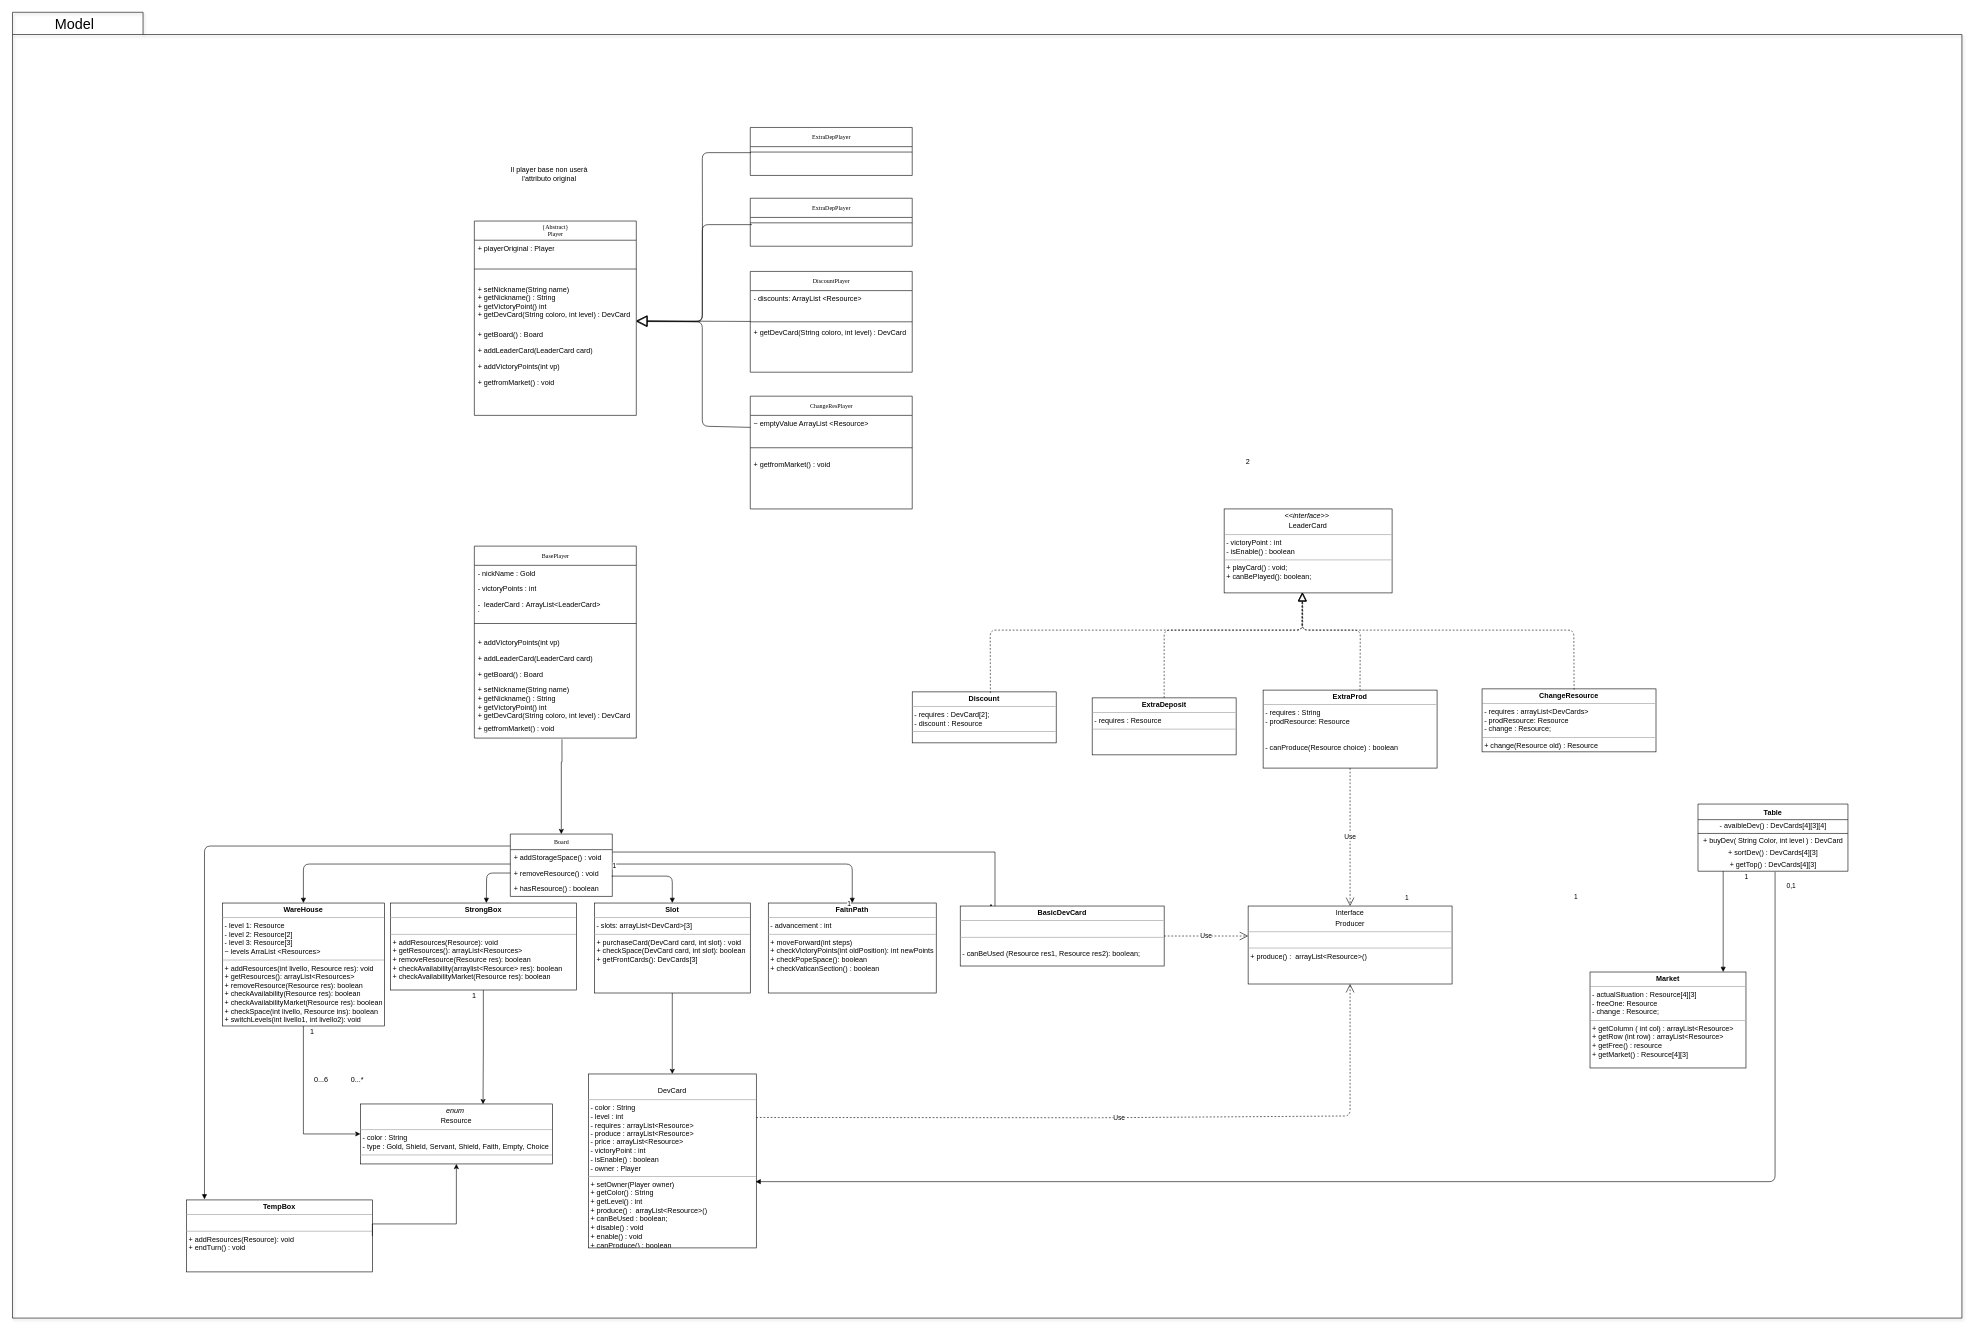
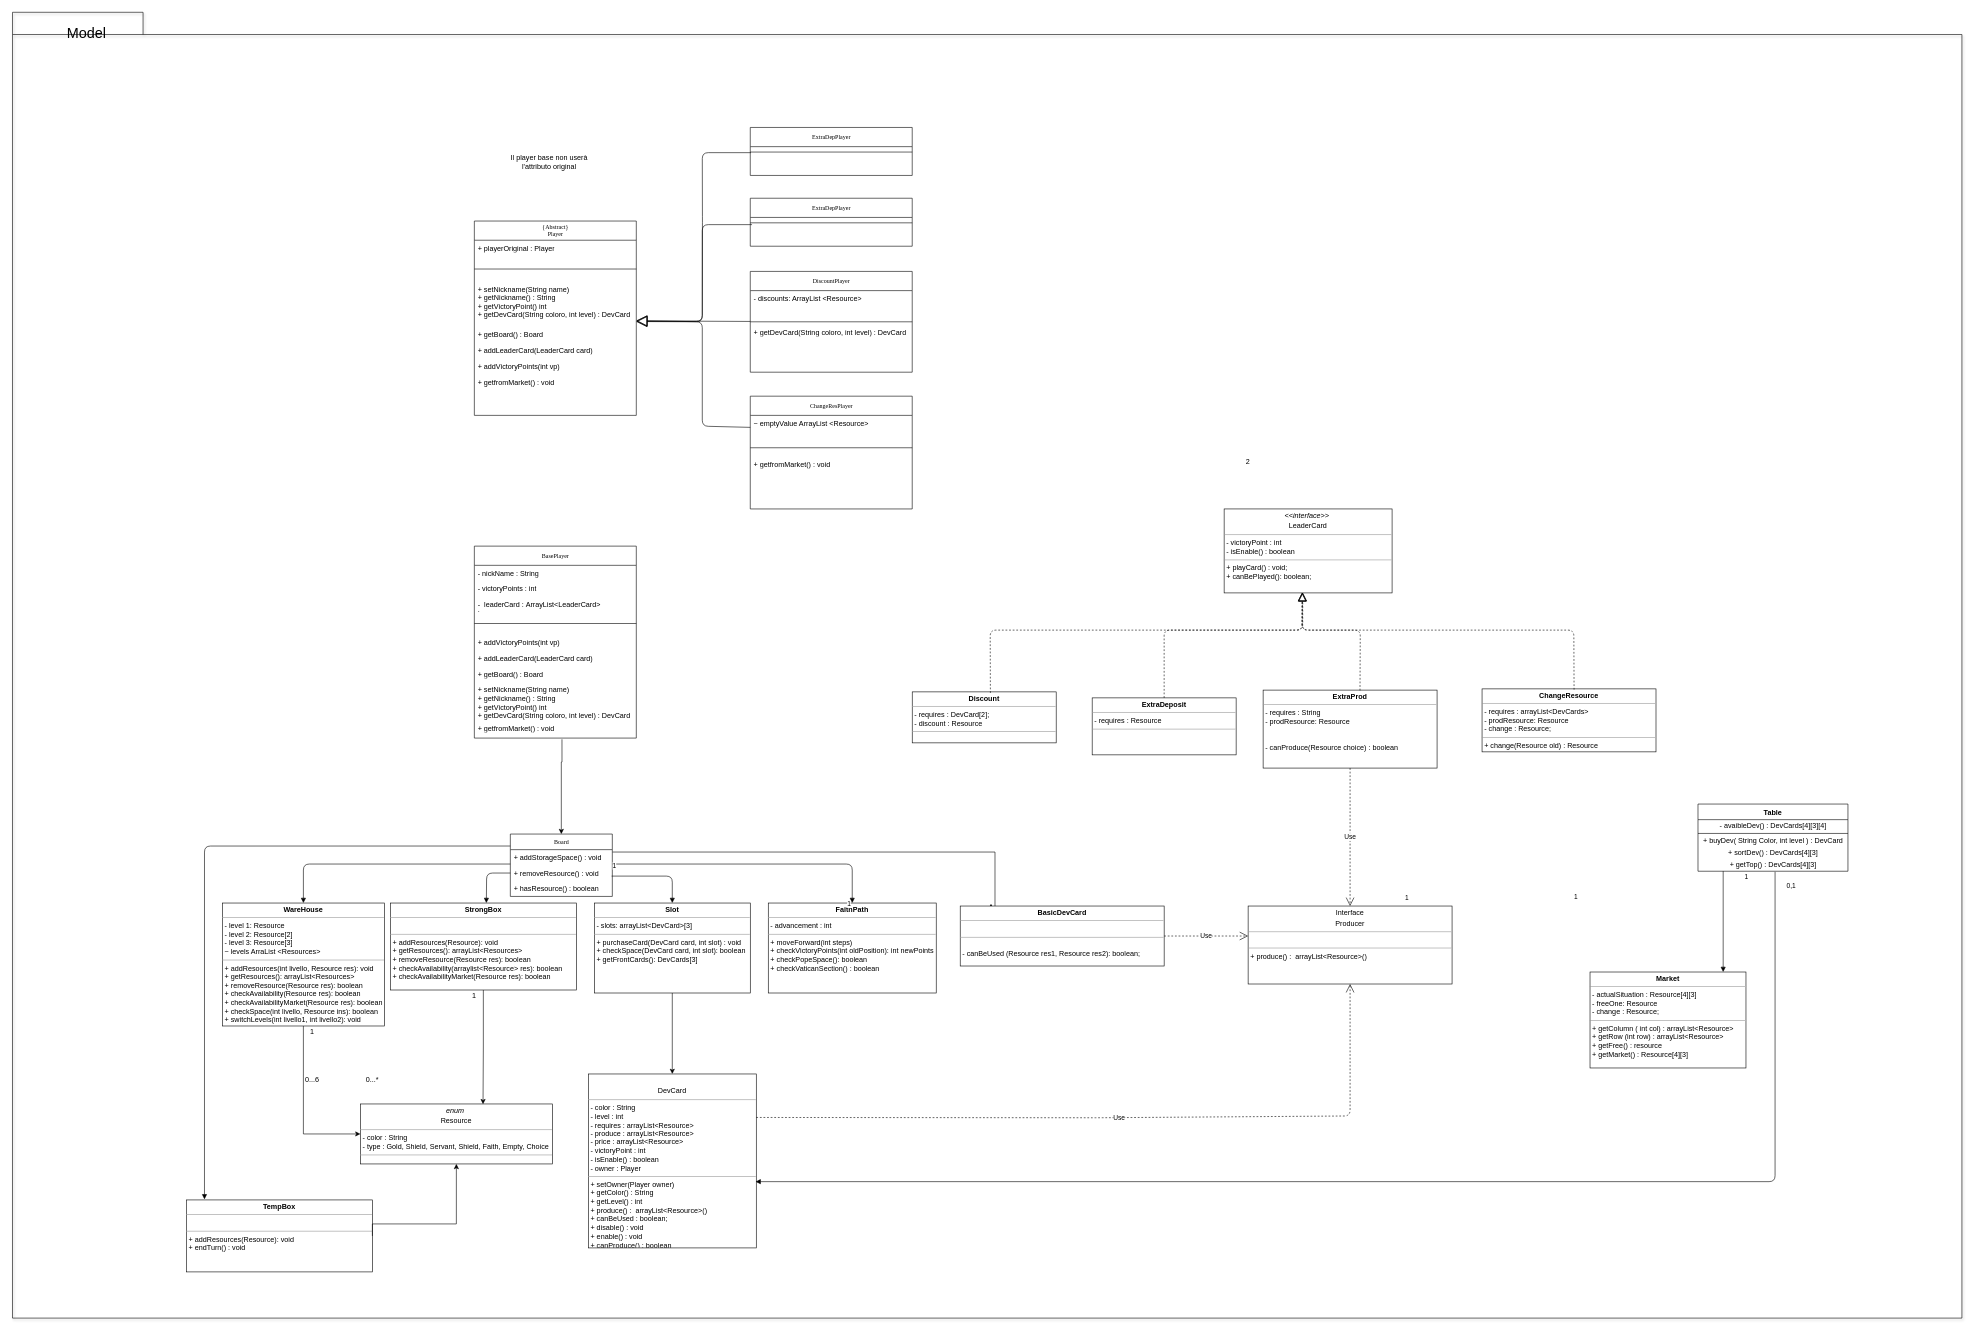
- <mxCell id="62" value="&lt;font style=&quot;font-size: 24px&quot;&gt;Model&lt;/font&gt;" style="text;html=1;strokeColor=none;fillColor=none;align=left;verticalAlign=top;spacingLeft=4;spacingRight=4;whiteSpace=wrap;overflow=hidden;rotatable=0;points=[[0,0.5],[1,0.5]];portConstraint=eastwest;" parent="1" vertex="1"><mxGeometry x="85" y="20" width="100" height="37" as="geometry" /></mxCell>
+ <mxCell id="62" value="&lt;font style=&quot;font-size: 24px&quot;&gt;Model&lt;/font&gt;" style="text;html=1;strokeColor=none;fillColor=none;align=left;verticalAlign=top;spacingLeft=4;spacingRight=4;whiteSpace=wrap;overflow=hidden;rotatable=0;points=[[0,0.5],[1,0.5]];portConstraint=eastwest;" parent="1" vertex="1"><mxGeometry x="105" y="35" width="100" height="37" as="geometry" /></mxCell>
- <mxCell id="87" value="Il player base non userà l'attributo original" style="text;html=1;strokeColor=none;fillColor=none;align=center;verticalAlign=middle;whiteSpace=wrap;rounded=0;" parent="1" vertex="1"><mxGeometry x="825" y="250" width="180" height="80" as="geometry" /></mxCell>
+ <mxCell id="87" value="Il player base non userà l'attributo original" style="text;html=1;strokeColor=none;fillColor=none;align=center;verticalAlign=middle;whiteSpace=wrap;rounded=0;" parent="1" vertex="1"><mxGeometry x="825" y="230" width="180" height="80" as="geometry" /></mxCell>
- <mxCell id="68" value="- nickName : Gold" style="text;html=1;strokeColor=none;fillColor=none;align=left;verticalAlign=top;spacingLeft=4;spacingRight=4;whiteSpace=wrap;overflow=hidden;rotatable=0;points=[[0,0.5],[1,0.5]];portConstraint=eastwest;" parent="67" vertex="1"><mxGeometry y="32" width="270" height="26" as="geometry" /></mxCell>
+ <mxCell id="68" value="- nickName : String" style="text;html=1;strokeColor=none;fillColor=none;align=left;verticalAlign=top;spacingLeft=4;spacingRight=4;whiteSpace=wrap;overflow=hidden;rotatable=0;points=[[0,0.5],[1,0.5]];portConstraint=eastwest;" parent="67" vertex="1"><mxGeometry y="32" width="270" height="26" as="geometry" /></mxCell>
- <mxCell id="23" value="0...6" style="text;html=1;strokeColor=none;fillColor=none;align=center;verticalAlign=middle;whiteSpace=wrap;rounded=0;" parent="1" vertex="1"><mxGeometry x="515" y="1790" width="40" height="20" as="geometry" /></mxCell>
+ <mxCell id="23" value="0...6" style="text;html=1;strokeColor=none;fillColor=none;align=center;verticalAlign=middle;whiteSpace=wrap;rounded=0;" parent="1" vertex="1"><mxGeometry x="500" y="1790" width="40" height="20" as="geometry" /></mxCell>
- <mxCell id="21" value="0...*" style="text;html=1;strokeColor=none;fillColor=none;align=center;verticalAlign=middle;whiteSpace=wrap;rounded=0;" parent="1" vertex="1"><mxGeometry x="575" y="1790" width="40" height="20" as="geometry" /></mxCell>
+ <mxCell id="21" value="0...*" style="text;html=1;strokeColor=none;fillColor=none;align=center;verticalAlign=middle;whiteSpace=wrap;rounded=0;" parent="1" vertex="1"><mxGeometry x="600" y="1790" width="40" height="20" as="geometry" /></mxCell>
